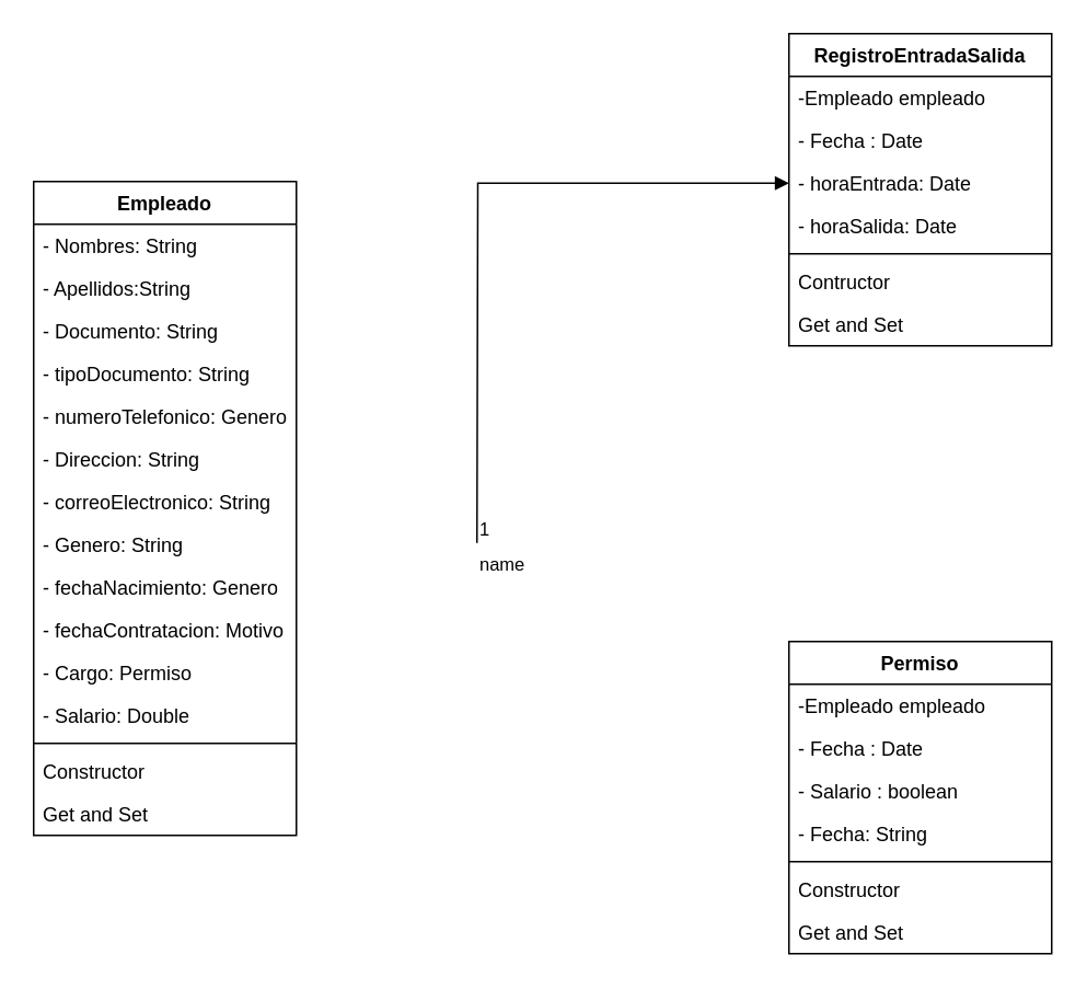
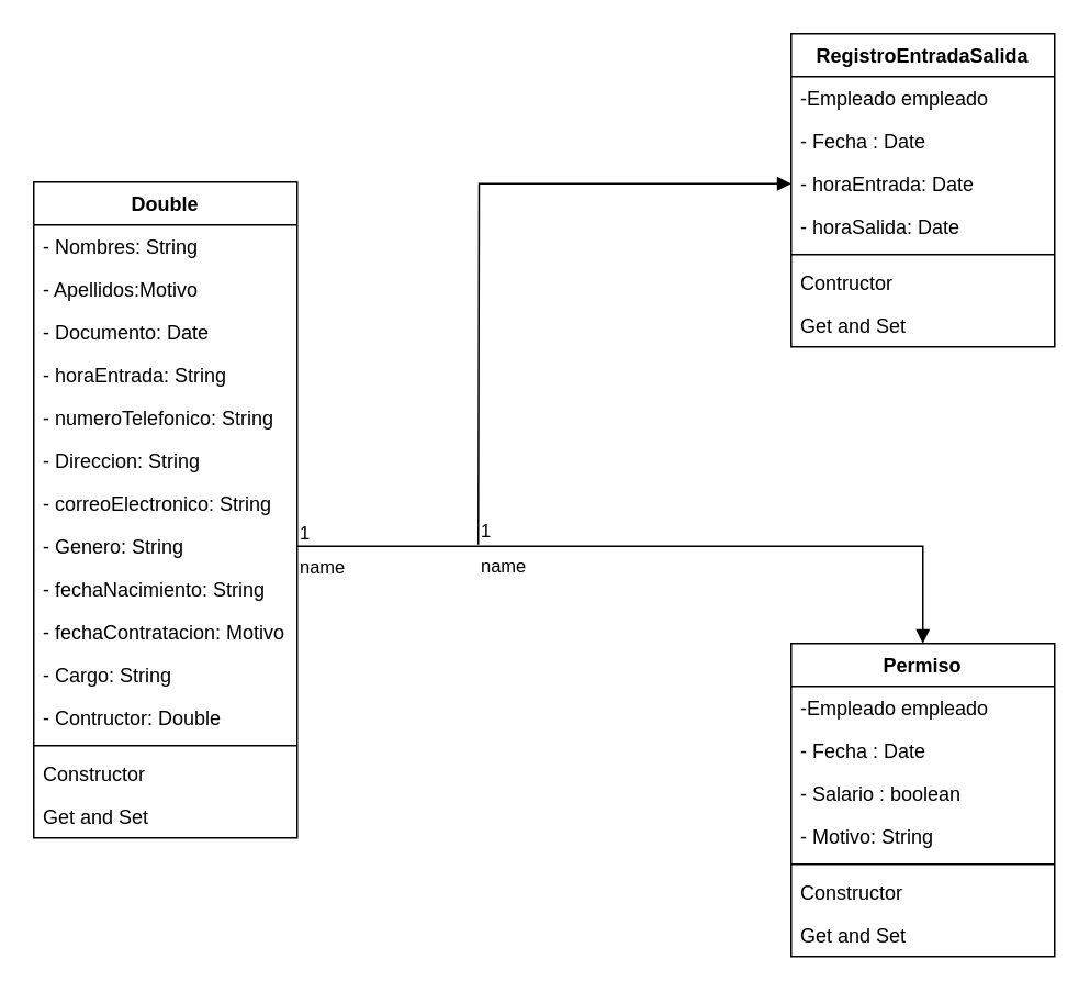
- <mxCell id="2" value="Empleado" style="swimlane;fontStyle=1;align=center;verticalAlign=top;childLayout=stackLayout;horizontal=1;startSize=26;horizontalStack=0;resizeParent=1;resizeParentMax=0;resizeLast=0;collapsible=1;marginBottom=0;whiteSpace=wrap;html=1;" vertex="1" parent="1"><mxGeometry x="20" y="110" width="160" height="398" as="geometry" /></mxCell>
+ <mxCell id="2" value="Double" style="swimlane;fontStyle=1;align=center;verticalAlign=top;childLayout=stackLayout;horizontal=1;startSize=26;horizontalStack=0;resizeParent=1;resizeParentMax=0;resizeLast=0;collapsible=1;marginBottom=0;whiteSpace=wrap;html=1;" vertex="1" parent="1"><mxGeometry x="20" y="110" width="160" height="398" as="geometry" /></mxCell>
- <mxCell id="4" value="- Apellidos:String" style="text;strokeColor=none;fillColor=none;align=left;verticalAlign=top;spacingLeft=4;spacingRight=4;overflow=hidden;rotatable=0;points=[[0,0.5],[1,0.5]];portConstraint=eastwest;whiteSpace=wrap;html=1;" vertex="1" parent="2"><mxGeometry y="52" width="160" height="26" as="geometry" /></mxCell>
+ <mxCell id="4" value="- Apellidos:Motivo" style="text;strokeColor=none;fillColor=none;align=left;verticalAlign=top;spacingLeft=4;spacingRight=4;overflow=hidden;rotatable=0;points=[[0,0.5],[1,0.5]];portConstraint=eastwest;whiteSpace=wrap;html=1;" vertex="1" parent="2"><mxGeometry y="52" width="160" height="26" as="geometry" /></mxCell>
- <mxCell id="5" value="- Documento: String" style="text;strokeColor=none;fillColor=none;align=left;verticalAlign=top;spacingLeft=4;spacingRight=4;overflow=hidden;rotatable=0;points=[[0,0.5],[1,0.5]];portConstraint=eastwest;whiteSpace=wrap;html=1;" vertex="1" parent="2"><mxGeometry y="78" width="160" height="26" as="geometry" /></mxCell>
+ <mxCell id="5" value="- Documento: Date" style="text;strokeColor=none;fillColor=none;align=left;verticalAlign=top;spacingLeft=4;spacingRight=4;overflow=hidden;rotatable=0;points=[[0,0.5],[1,0.5]];portConstraint=eastwest;whiteSpace=wrap;html=1;" vertex="1" parent="2"><mxGeometry y="78" width="160" height="26" as="geometry" /></mxCell>
- <mxCell id="6" value="- tipoDocumento: String" style="text;strokeColor=none;fillColor=none;align=left;verticalAlign=top;spacingLeft=4;spacingRight=4;overflow=hidden;rotatable=0;points=[[0,0.5],[1,0.5]];portConstraint=eastwest;whiteSpace=wrap;html=1;" vertex="1" parent="2"><mxGeometry y="104" width="160" height="26" as="geometry" /></mxCell>
+ <mxCell id="6" value="- horaEntrada: String" style="text;strokeColor=none;fillColor=none;align=left;verticalAlign=top;spacingLeft=4;spacingRight=4;overflow=hidden;rotatable=0;points=[[0,0.5],[1,0.5]];portConstraint=eastwest;whiteSpace=wrap;html=1;" vertex="1" parent="2"><mxGeometry y="104" width="160" height="26" as="geometry" /></mxCell>
- <mxCell id="7" value="- numeroTelefonico: Genero" style="text;strokeColor=none;fillColor=none;align=left;verticalAlign=top;spacingLeft=4;spacingRight=4;overflow=hidden;rotatable=0;points=[[0,0.5],[1,0.5]];portConstraint=eastwest;whiteSpace=wrap;html=1;" vertex="1" parent="2"><mxGeometry y="130" width="160" height="26" as="geometry" /></mxCell>
+ <mxCell id="7" value="- numeroTelefonico: String" style="text;strokeColor=none;fillColor=none;align=left;verticalAlign=top;spacingLeft=4;spacingRight=4;overflow=hidden;rotatable=0;points=[[0,0.5],[1,0.5]];portConstraint=eastwest;whiteSpace=wrap;html=1;" vertex="1" parent="2"><mxGeometry y="130" width="160" height="26" as="geometry" /></mxCell>
+ <mxCell id="34" value="name" style="endArrow=block;endFill=1;html=1;edgeStyle=orthogonalEdgeStyle;align=left;verticalAlign=top;rounded=0;exitX=1;exitY=0.5;exitDx=0;exitDy=0;" edge="1" parent="1" source="10" target="26"><mxGeometry x="-1" relative="1" as="geometry"><mxPoint x="290" y="330" as="sourcePoint" /><mxPoint x="450" y="330" as="targetPoint" /></mxGeometry></mxCell>
+ <mxCell id="35" value="1" style="edgeLabel;resizable=0;html=1;align=left;verticalAlign=bottom;" connectable="0" vertex="1" parent="34"><mxGeometry x="-1" relative="1" as="geometry" /></mxCell>
- <mxCell id="11" value="- fechaNacimiento: Genero" style="text;strokeColor=none;fillColor=none;align=left;verticalAlign=top;spacingLeft=4;spacingRight=4;overflow=hidden;rotatable=0;points=[[0,0.5],[1,0.5]];portConstraint=eastwest;whiteSpace=wrap;html=1;" vertex="1" parent="2"><mxGeometry y="234" width="160" height="26" as="geometry" /></mxCell>
+ <mxCell id="11" value="- fechaNacimiento: String" style="text;strokeColor=none;fillColor=none;align=left;verticalAlign=top;spacingLeft=4;spacingRight=4;overflow=hidden;rotatable=0;points=[[0,0.5],[1,0.5]];portConstraint=eastwest;whiteSpace=wrap;html=1;" vertex="1" parent="2"><mxGeometry y="234" width="160" height="26" as="geometry" /></mxCell>
- <mxCell id="13" value="- Cargo: Permiso" style="text;strokeColor=none;fillColor=none;align=left;verticalAlign=top;spacingLeft=4;spacingRight=4;overflow=hidden;rotatable=0;points=[[0,0.5],[1,0.5]];portConstraint=eastwest;whiteSpace=wrap;html=1;" vertex="1" parent="2"><mxGeometry y="286" width="160" height="26" as="geometry" /></mxCell>
+ <mxCell id="13" value="- Cargo: String" style="text;strokeColor=none;fillColor=none;align=left;verticalAlign=top;spacingLeft=4;spacingRight=4;overflow=hidden;rotatable=0;points=[[0,0.5],[1,0.5]];portConstraint=eastwest;whiteSpace=wrap;html=1;" vertex="1" parent="2"><mxGeometry y="286" width="160" height="26" as="geometry" /></mxCell>
- <mxCell id="14" value="- Salario: Double" style="text;strokeColor=none;fillColor=none;align=left;verticalAlign=top;spacingLeft=4;spacingRight=4;overflow=hidden;rotatable=0;points=[[0,0.5],[1,0.5]];portConstraint=eastwest;whiteSpace=wrap;html=1;" vertex="1" parent="2"><mxGeometry y="312" width="160" height="26" as="geometry" /></mxCell>
+ <mxCell id="14" value="- Contructor: Double" style="text;strokeColor=none;fillColor=none;align=left;verticalAlign=top;spacingLeft=4;spacingRight=4;overflow=hidden;rotatable=0;points=[[0,0.5],[1,0.5]];portConstraint=eastwest;whiteSpace=wrap;html=1;" vertex="1" parent="2"><mxGeometry y="312" width="160" height="26" as="geometry" /></mxCell>
- <mxCell id="30" value="- Fecha: String" style="text;strokeColor=none;fillColor=none;align=left;verticalAlign=top;spacingLeft=4;spacingRight=4;overflow=hidden;rotatable=0;points=[[0,0.5],[1,0.5]];portConstraint=eastwest;whiteSpace=wrap;html=1;" vertex="1" parent="26"><mxGeometry y="104" width="160" height="26" as="geometry" /></mxCell>
+ <mxCell id="30" value="- Motivo: String" style="text;strokeColor=none;fillColor=none;align=left;verticalAlign=top;spacingLeft=4;spacingRight=4;overflow=hidden;rotatable=0;points=[[0,0.5],[1,0.5]];portConstraint=eastwest;whiteSpace=wrap;html=1;" vertex="1" parent="26"><mxGeometry y="104" width="160" height="26" as="geometry" /></mxCell>
